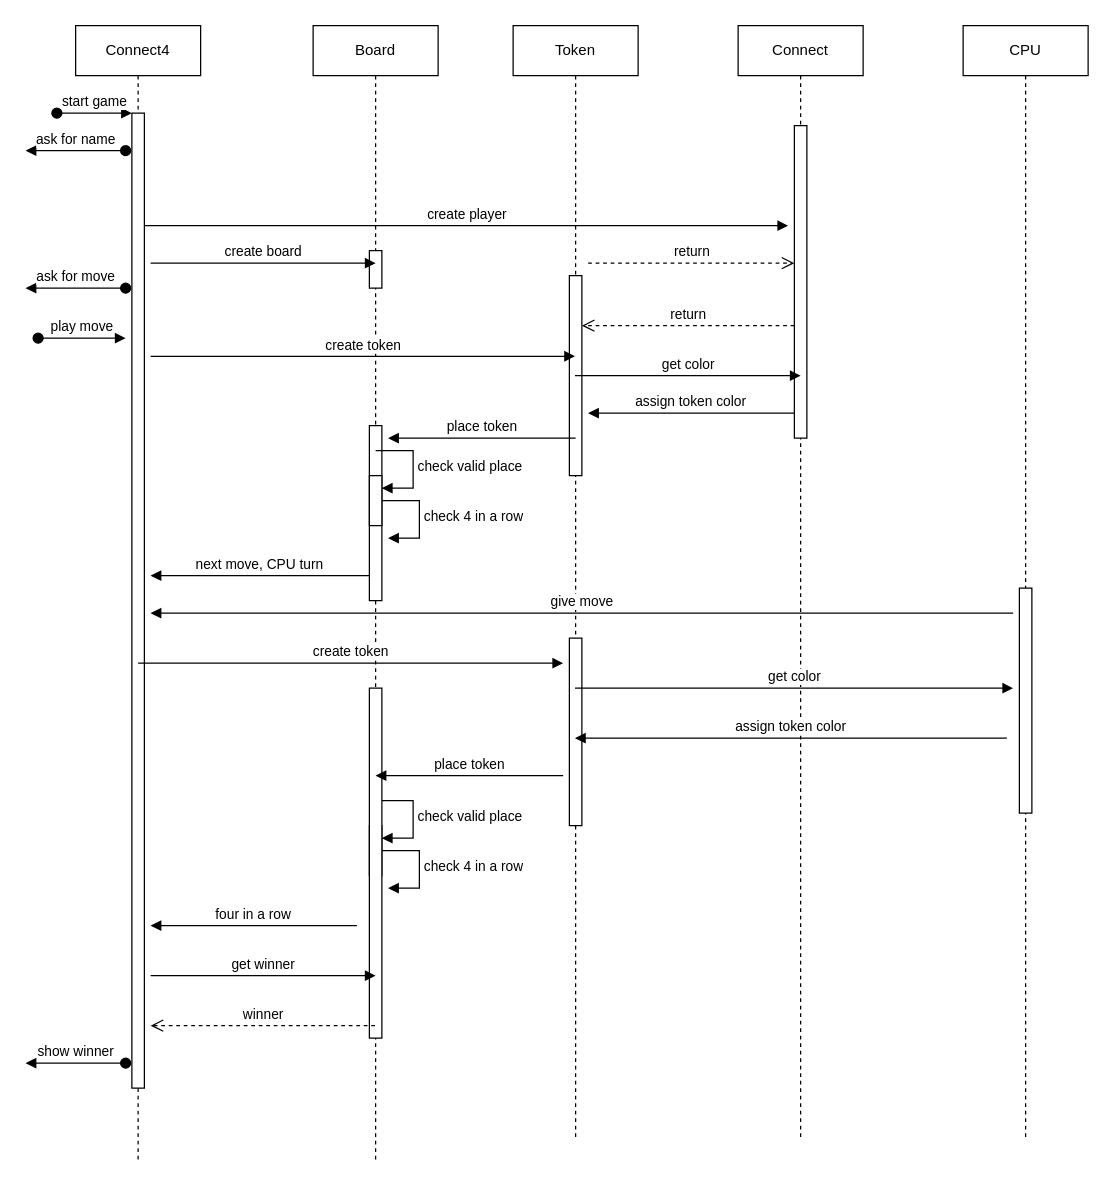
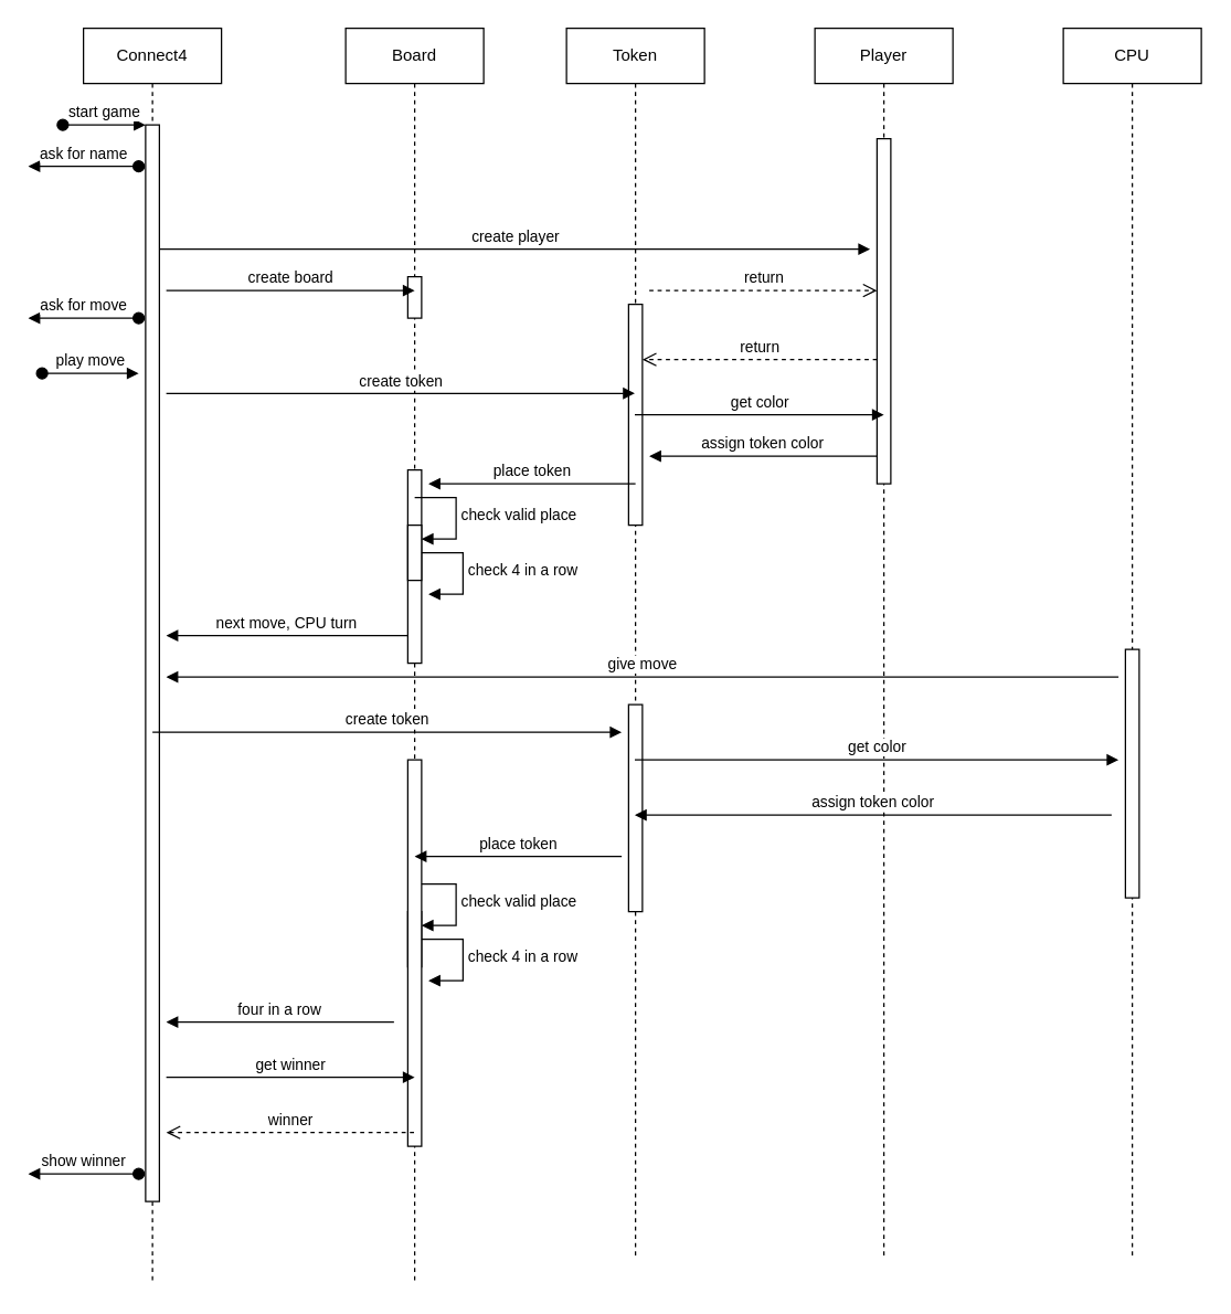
- <mxCell id="20" value="Connect" style="shape=umlLifeline;perimeter=lifelinePerimeter;whiteSpace=wrap;html=1;container=0;dropTarget=0;collapsible=0;recursiveResize=0;outlineConnect=0;portConstraint=eastwest;newEdgeStyle={&quot;edgeStyle&quot;:&quot;elbowEdgeStyle&quot;,&quot;elbow&quot;:&quot;vertical&quot;,&quot;curved&quot;:0,&quot;rounded&quot;:0};" vertex="1" parent="1"><mxGeometry x="590" y="20" width="100" height="890" as="geometry" /></mxCell>
+ <mxCell id="20" value="Player" style="shape=umlLifeline;perimeter=lifelinePerimeter;whiteSpace=wrap;html=1;container=0;dropTarget=0;collapsible=0;recursiveResize=0;outlineConnect=0;portConstraint=eastwest;newEdgeStyle={&quot;edgeStyle&quot;:&quot;elbowEdgeStyle&quot;,&quot;elbow&quot;:&quot;vertical&quot;,&quot;curved&quot;:0,&quot;rounded&quot;:0};" vertex="1" parent="1"><mxGeometry x="590" y="20" width="100" height="890" as="geometry" /></mxCell>
